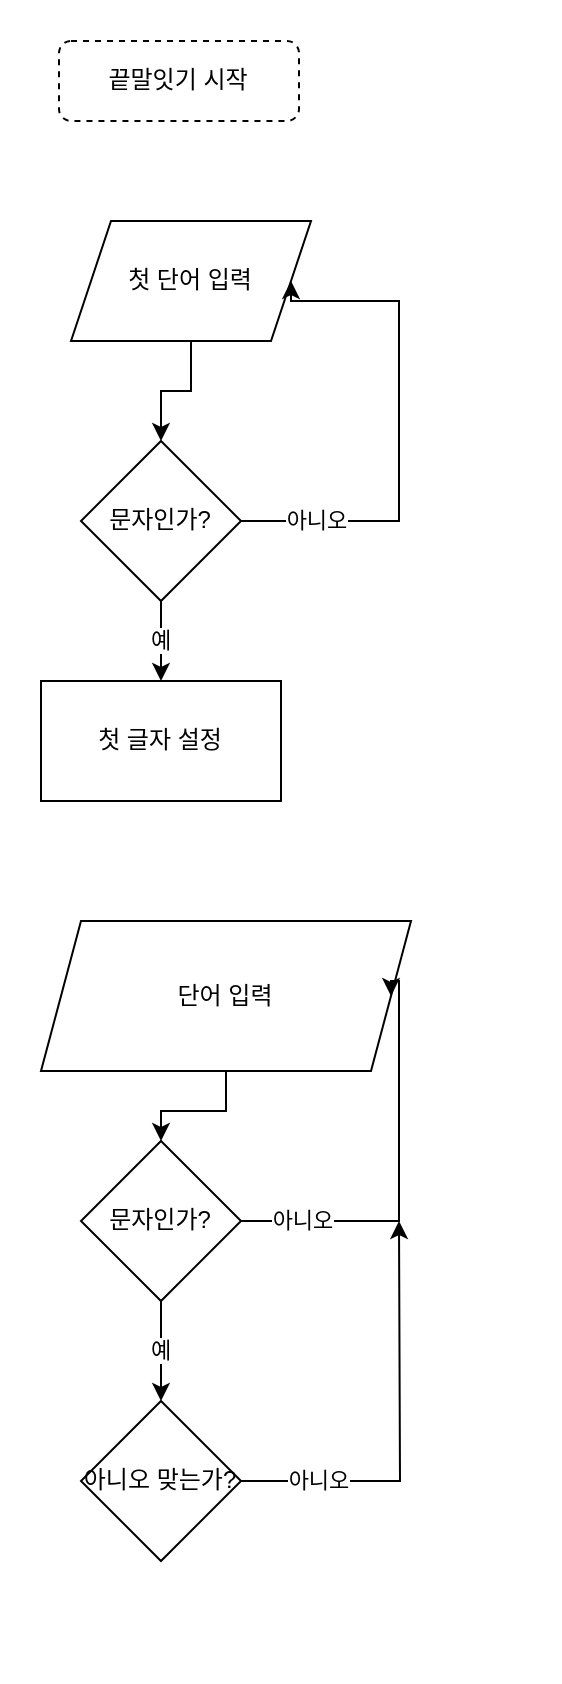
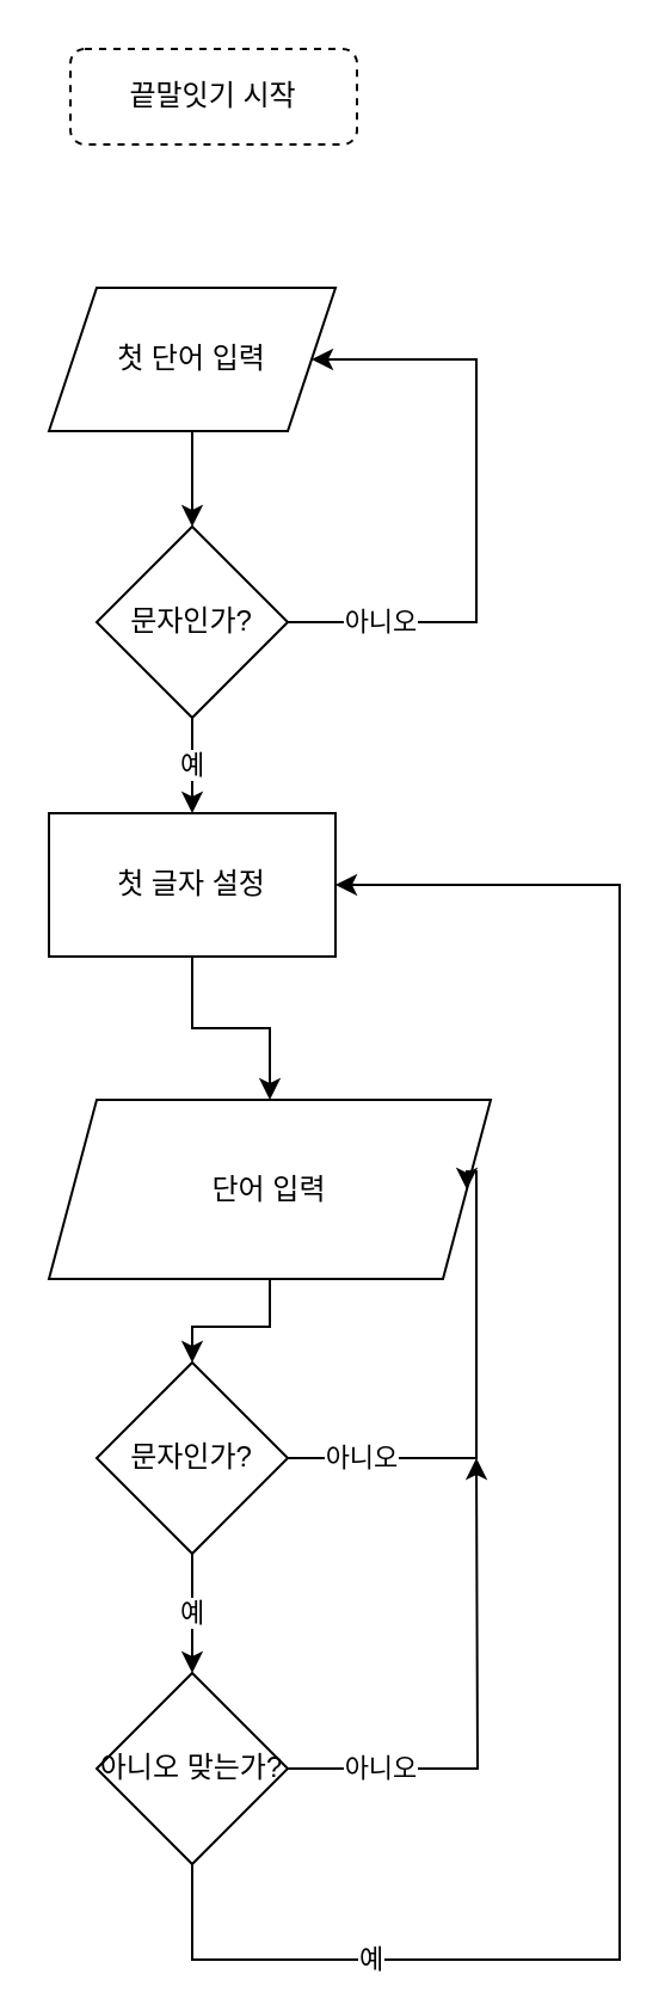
- <mxCell id="4" value="첫 단어 입력" style="shape=parallelogram;perimeter=parallelogramPerimeter;whiteSpace=wrap;html=1;fixedSize=1;" vertex="1" parent="1"><mxGeometry x="35" y="110" width="120" height="60" as="geometry" /></mxCell>
+ <mxCell id="4" value="첫 단어 입력" style="shape=parallelogram;perimeter=parallelogramPerimeter;whiteSpace=wrap;html=1;fixedSize=1;" vertex="1" parent="1"><mxGeometry x="20" y="120" width="120" height="60" as="geometry" /></mxCell>
+ <mxCell id="16" style="edgeStyle=orthogonalEdgeStyle;rounded=0;orthogonalLoop=1;jettySize=auto;html=1;exitX=0.5;exitY=1;exitDx=0;exitDy=0;entryX=0.5;entryY=0;entryDx=0;entryDy=0;" edge="1" parent="1" source="17" target="9"><mxGeometry relative="1" as="geometry" /></mxCell>
+ <mxCell id="14" value="예" style="edgeStyle=orthogonalEdgeStyle;rounded=0;orthogonalLoop=1;jettySize=auto;html=1;exitX=0.5;exitY=1;exitDx=0;exitDy=0;entryX=1;entryY=0.5;entryDx=0;entryDy=0;" edge="1" parent="1" source="15" target="17"><mxGeometry x="-0.709" relative="1" as="geometry"><mxPoint x="80" y="830" as="targetPoint" /><Array as="points"><mxPoint x="80" y="820" /><mxPoint x="259" y="820" /><mxPoint x="259" y="370" /></Array><mxPoint as="offset" /></mxGeometry></mxCell>
